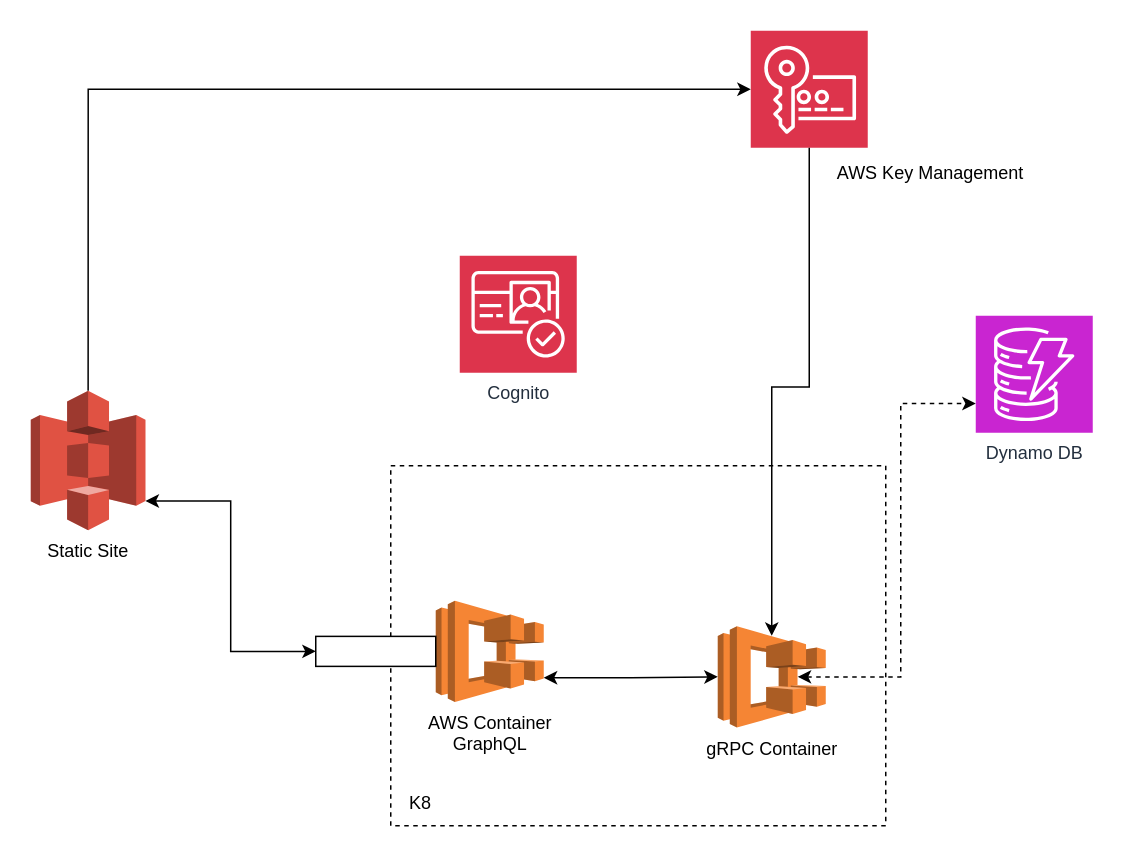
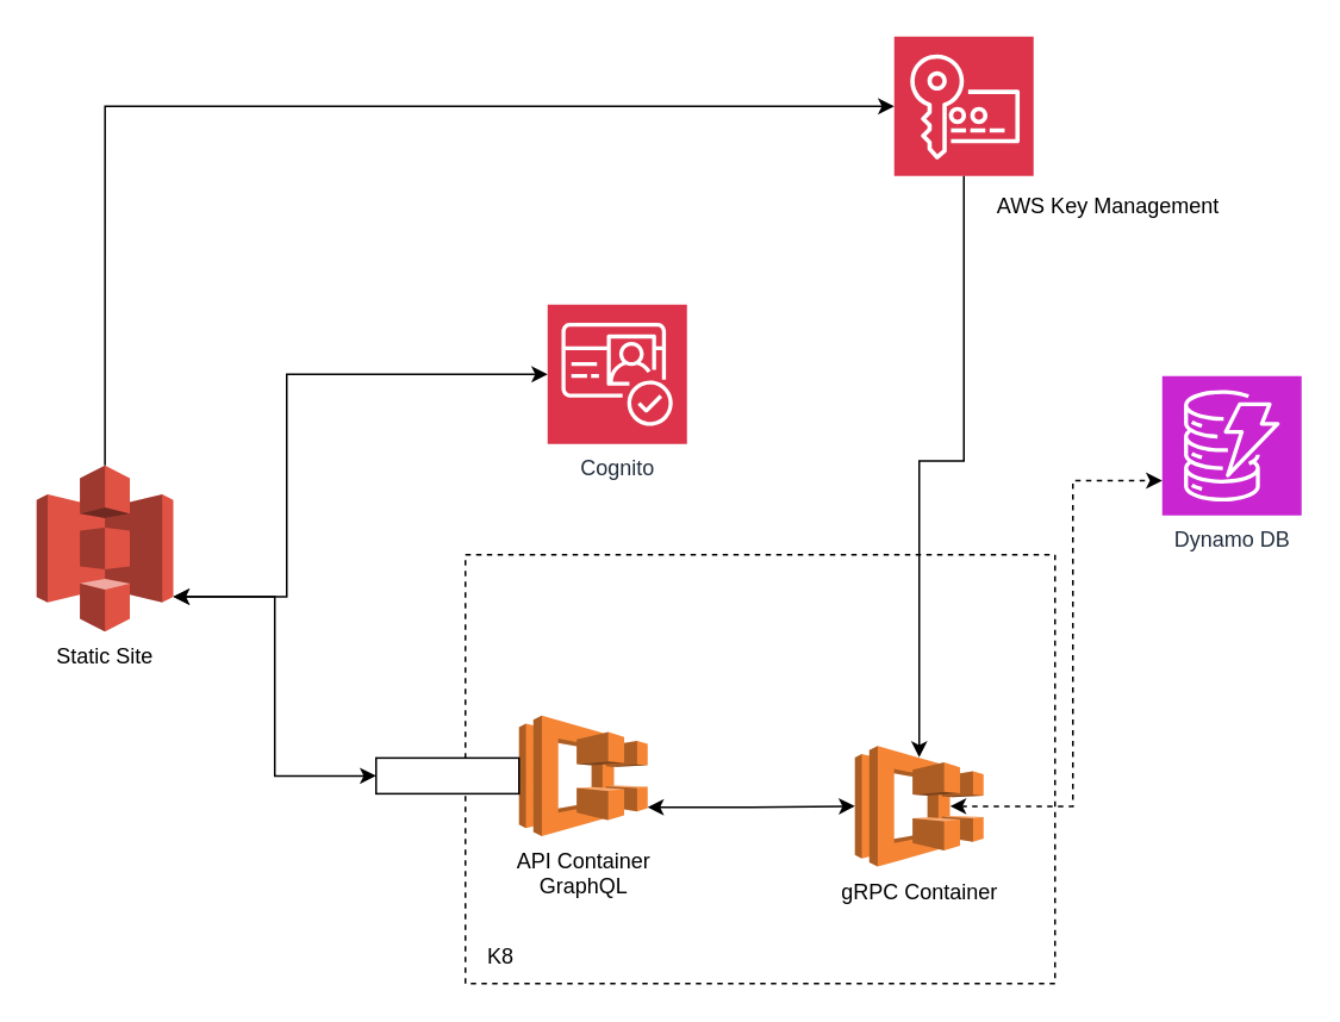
+ <mxCell id="13" value="" style="endArrow=classic;startArrow=classic;html=1;rounded=0;entryX=0;entryY=0.5;entryDx=0;entryDy=0;exitX=1;exitY=0.79;exitDx=0;exitDy=0;exitPerimeter=0;edgeStyle=orthogonalEdgeStyle;entryPerimeter=0;" parent="1" source="7" target="11" edge="1"><mxGeometry width="50" height="50" relative="1" as="geometry"><mxPoint x="80" y="430" as="sourcePoint" /><mxPoint x="210" y="363.75" as="targetPoint" /><Array as="points"><mxPoint x="160" y="334" /><mxPoint x="160" y="209" /></Array></mxGeometry></mxCell>
- <mxCell id="4" value="AWS Container&lt;div&gt;GraphQL&lt;/div&gt;" style="outlineConnect=0;dashed=0;verticalLabelPosition=bottom;verticalAlign=top;align=center;html=1;shape=mxgraph.aws3.ecs;fillColor=#F58534;gradientColor=none;" parent="1" vertex="1"><mxGeometry x="290" y="400" width="72" height="67.5" as="geometry" /></mxCell>
+ <mxCell id="4" value="API Container&lt;div&gt;GraphQL&lt;/div&gt;" style="outlineConnect=0;dashed=0;verticalLabelPosition=bottom;verticalAlign=top;align=center;html=1;shape=mxgraph.aws3.ecs;fillColor=#F58534;gradientColor=none;" parent="1" vertex="1"><mxGeometry x="290" y="400" width="72" height="67.5" as="geometry" /></mxCell>
